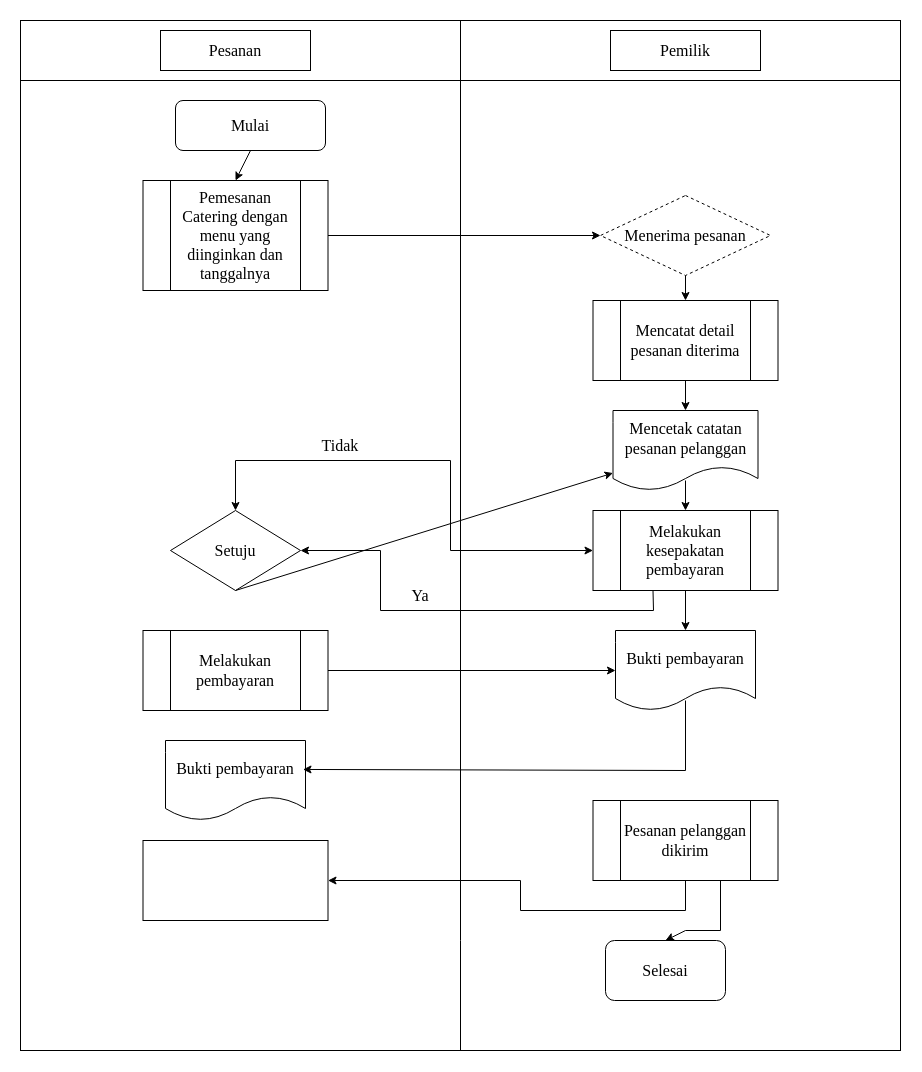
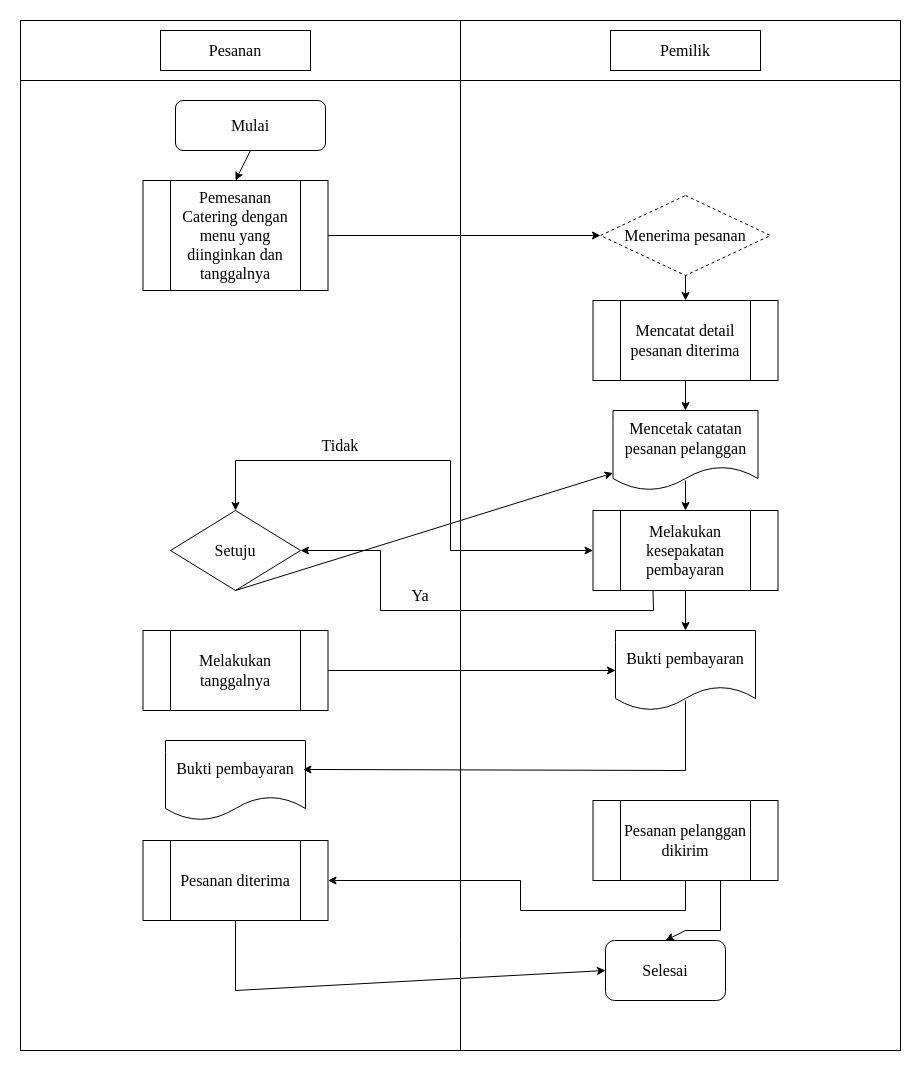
- <mxCell id="28" value="Melakukan pembayaran" style="rounded=0;whiteSpace=wrap;html=1;fontFamily=Times New Roman;fontSize=16;" vertex="1" parent="1"><mxGeometry x="170" y="630" width="130" height="80" as="geometry" /></mxCell>
+ <mxCell id="28" value="Melakukan tanggalnya" style="rounded=0;whiteSpace=wrap;html=1;fontFamily=Times New Roman;fontSize=16;" vertex="1" parent="1"><mxGeometry x="170" y="630" width="130" height="80" as="geometry" /></mxCell>
+ <mxCell id="37" value="Pesanan diterima" style="rounded=0;whiteSpace=wrap;html=1;fontFamily=Times New Roman;fontSize=16;" vertex="1" parent="1"><mxGeometry x="170" y="840" width="130" height="80" as="geometry" /></mxCell>
+ <mxCell id="41" value="" style="endArrow=classic;html=1;rounded=0;fontFamily=Times New Roman;fontSize=16;exitX=0.5;exitY=1;exitDx=0;exitDy=0;entryX=0;entryY=0.5;entryDx=0;entryDy=0;" edge="1" parent="1" source="37" target="39"><mxGeometry width="50" height="50" relative="1" as="geometry"><mxPoint x="490" y="970" as="sourcePoint" /><mxPoint x="550" y="910" as="targetPoint" /><Array as="points"><mxPoint x="235" y="990" /></Array></mxGeometry></mxCell>
